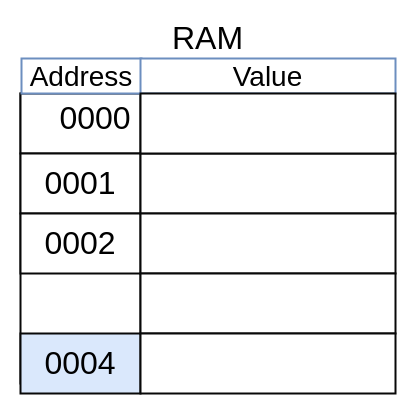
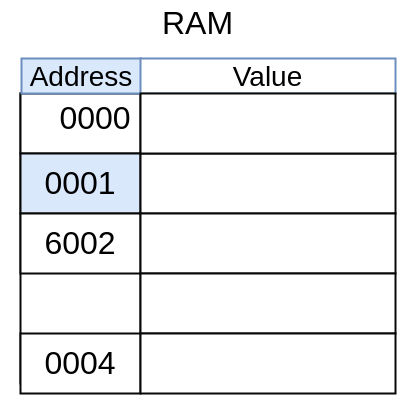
- <mxCell id="7" value="RAM" style="text;html=1;strokeColor=none;fillColor=none;align=center;verticalAlign=middle;whiteSpace=wrap;rounded=0;shadow=0;labelBackgroundColor=none;fontSize=32;fontColor=#000000;" vertex="1" parent="1"><mxGeometry x="165" y="20" width="85" height="35" as="geometry" /></mxCell>
+ <mxCell id="7" value="RAM" style="text;html=1;strokeColor=none;fillColor=none;align=center;verticalAlign=middle;whiteSpace=wrap;rounded=0;shadow=0;labelBackgroundColor=none;fontSize=32;fontColor=#000000;" vertex="1" parent="1"><mxGeometry x="155" y="5" width="85" height="35" as="geometry" /></mxCell>
- <mxCell id="10" value="Address" style="rounded=0;whiteSpace=wrap;html=1;shadow=0;labelBackgroundColor=none;strokeColor=#6c8ebf;strokeWidth=2;fillColor=#ffffff;fontSize=28;fontColor=#000000;align=center;" vertex="1" parent="1"><mxGeometry x="21" y="58" width="120" height="35" as="geometry" /></mxCell>
+ <mxCell id="10" value="Address" style="rounded=0;whiteSpace=wrap;html=1;shadow=0;labelBackgroundColor=none;strokeColor=#6c8ebf;strokeWidth=2;fillColor=#dae8fc;fontSize=28;fontColor=#000000;align=center;" vertex="1" parent="1"><mxGeometry x="21" y="58" width="120" height="35" as="geometry" /></mxCell>
- <mxCell id="4" value="0001" style="rounded=0;whiteSpace=wrap;html=1;shadow=0;labelBackgroundColor=none;strokeColor=#080808;strokeWidth=2;fillColor=#ffffff;fontSize=32;fontColor=#000000;align=center;" vertex="1" parent="1"><mxGeometry x="20" y="153" width="120" height="60" as="geometry" /></mxCell>
+ <mxCell id="4" value="0001" style="rounded=0;whiteSpace=wrap;html=1;shadow=0;labelBackgroundColor=none;strokeColor=#080808;strokeWidth=2;fillColor=#dae8fc;fontSize=32;fontColor=#000000;align=center;" vertex="1" parent="1"><mxGeometry x="20" y="153" width="120" height="60" as="geometry" /></mxCell>
- <mxCell id="5" value="0002" style="rounded=0;whiteSpace=wrap;html=1;shadow=0;labelBackgroundColor=none;strokeColor=#080808;strokeWidth=2;fillColor=#ffffff;fontSize=32;fontColor=#000000;align=center;" vertex="1" parent="1"><mxGeometry x="20" y="213" width="120" height="60" as="geometry" /></mxCell>
+ <mxCell id="5" value="6002" style="rounded=0;whiteSpace=wrap;html=1;shadow=0;labelBackgroundColor=none;strokeColor=#080808;strokeWidth=2;fillColor=#ffffff;fontSize=32;fontColor=#000000;align=center;" vertex="1" parent="1"><mxGeometry x="20" y="213" width="120" height="60" as="geometry" /></mxCell>
- <mxCell id="6" value="0004" style="rounded=0;whiteSpace=wrap;html=1;shadow=0;labelBackgroundColor=none;strokeColor=#080808;strokeWidth=2;fillColor=#dae8fc;fontSize=32;fontColor=#000000;align=center;" vertex="1" parent="1"><mxGeometry x="20" y="333" width="120" height="60" as="geometry" /></mxCell>
+ <mxCell id="6" value="0004" style="rounded=0;whiteSpace=wrap;html=1;shadow=0;labelBackgroundColor=none;strokeColor=#080808;strokeWidth=2;fillColor=#ffffff;fontSize=32;fontColor=#000000;align=center;" vertex="1" parent="1"><mxGeometry x="20" y="333" width="120" height="60" as="geometry" /></mxCell>
